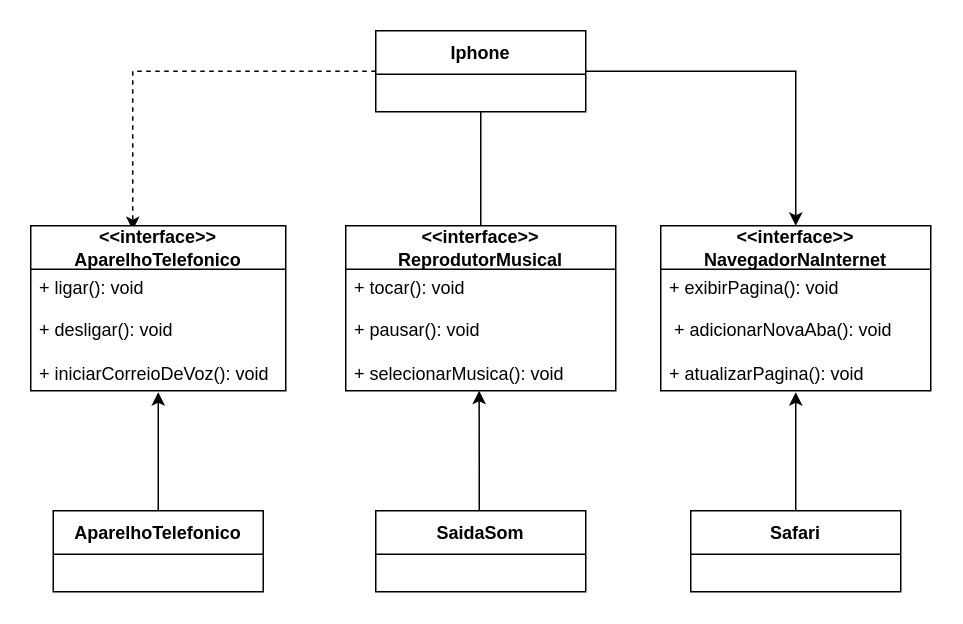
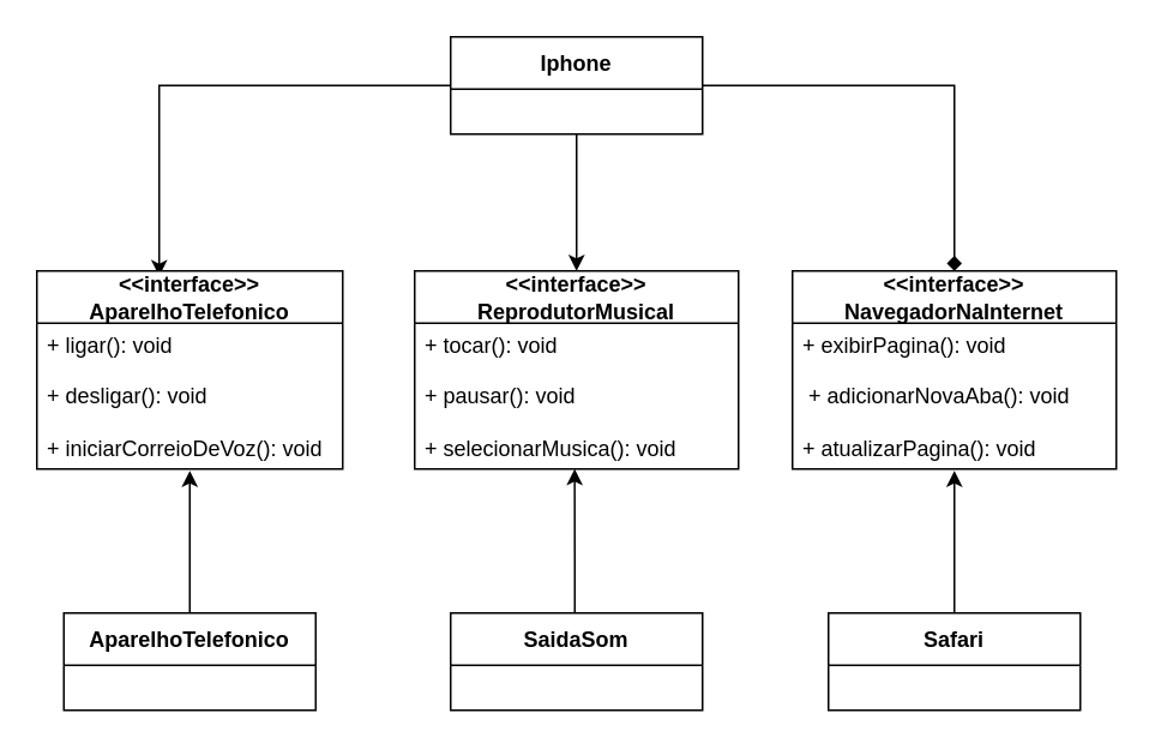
- <mxCell id="2" style="edgeStyle=orthogonalEdgeStyle;rounded=0;orthogonalLoop=1;jettySize=auto;html=1;entryX=0.4;entryY=0.027;entryDx=0;entryDy=0;entryPerimeter=0;dashed=1;" edge="1" parent="1" source="5" target="6"><mxGeometry relative="1" as="geometry"><mxPoint x="90" y="150" as="targetPoint" /></mxGeometry></mxCell>
+ <mxCell id="2" style="edgeStyle=orthogonalEdgeStyle;rounded=0;orthogonalLoop=1;jettySize=auto;html=1;entryX=0.4;entryY=0.027;entryDx=0;entryDy=0;entryPerimeter=0;" edge="1" parent="1" source="5" target="6"><mxGeometry relative="1" as="geometry"><mxPoint x="90" y="150" as="targetPoint" /></mxGeometry></mxCell>
- <mxCell id="3" style="edgeStyle=orthogonalEdgeStyle;rounded=0;orthogonalLoop=1;jettySize=auto;html=1;entryX=0.5;entryY=0;entryDx=0;entryDy=0;" edge="1" parent="1" source="5" target="8"><mxGeometry relative="1" as="geometry" /></mxCell>
+ <mxCell id="3" style="edgeStyle=orthogonalEdgeStyle;rounded=0;orthogonalLoop=1;jettySize=auto;html=1;entryX=0.5;entryY=0;entryDx=0;entryDy=0;endArrow=diamond;" edge="1" parent="1" source="5" target="8"><mxGeometry relative="1" as="geometry" /></mxCell>
- <mxCell id="4" style="edgeStyle=orthogonalEdgeStyle;rounded=0;orthogonalLoop=1;jettySize=auto;html=1;exitX=0.5;exitY=1;exitDx=0;exitDy=0;endArrow=none;" edge="1" parent="1" source="5" target="10"><mxGeometry relative="1" as="geometry" /></mxCell>
+ <mxCell id="4" style="edgeStyle=orthogonalEdgeStyle;rounded=0;orthogonalLoop=1;jettySize=auto;html=1;exitX=0.5;exitY=1;exitDx=0;exitDy=0;" edge="1" parent="1" source="5" target="10"><mxGeometry relative="1" as="geometry" /></mxCell>
